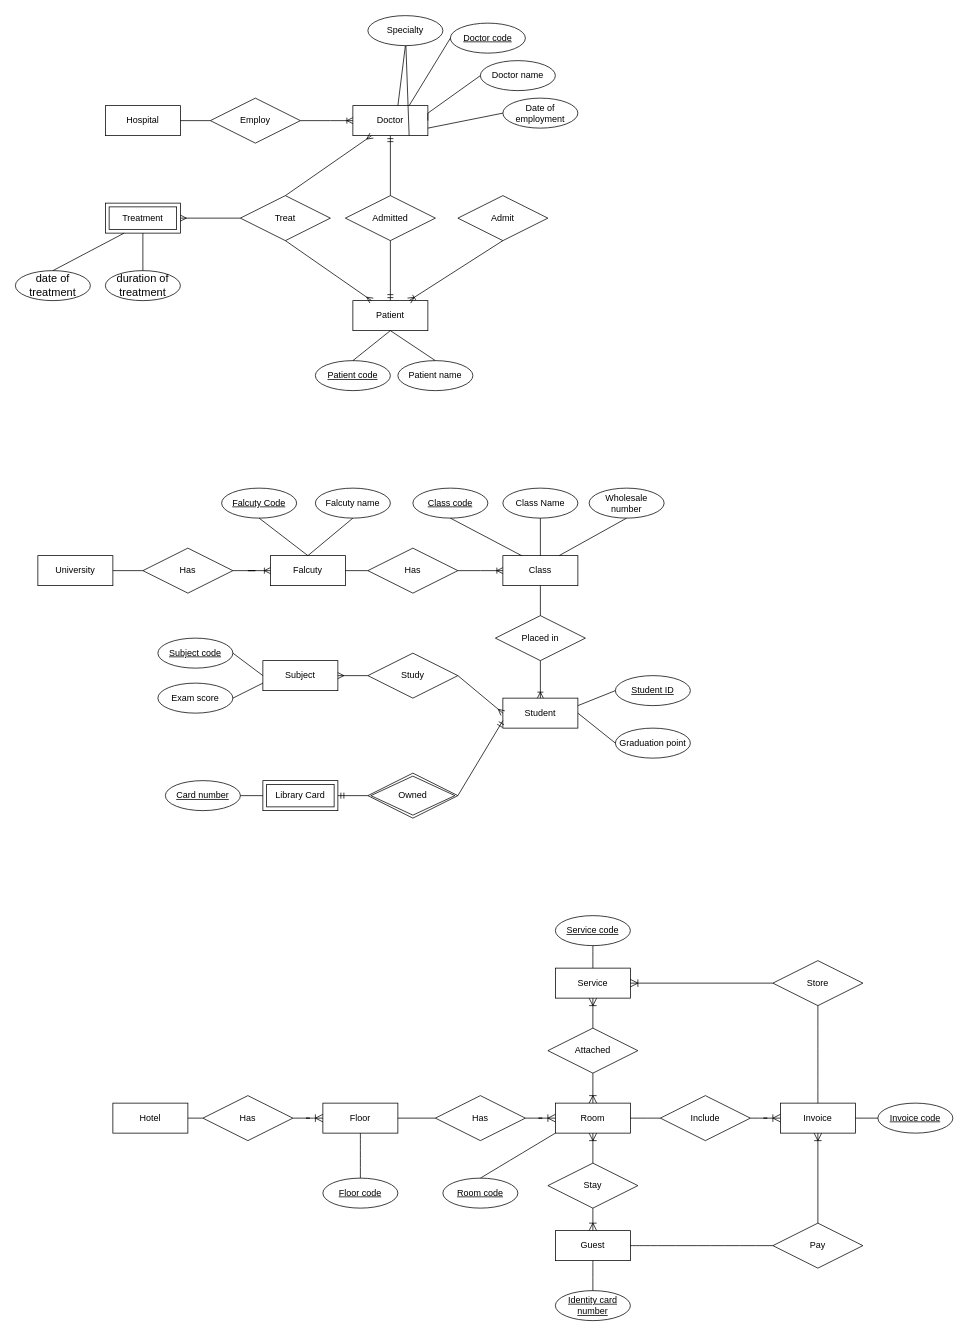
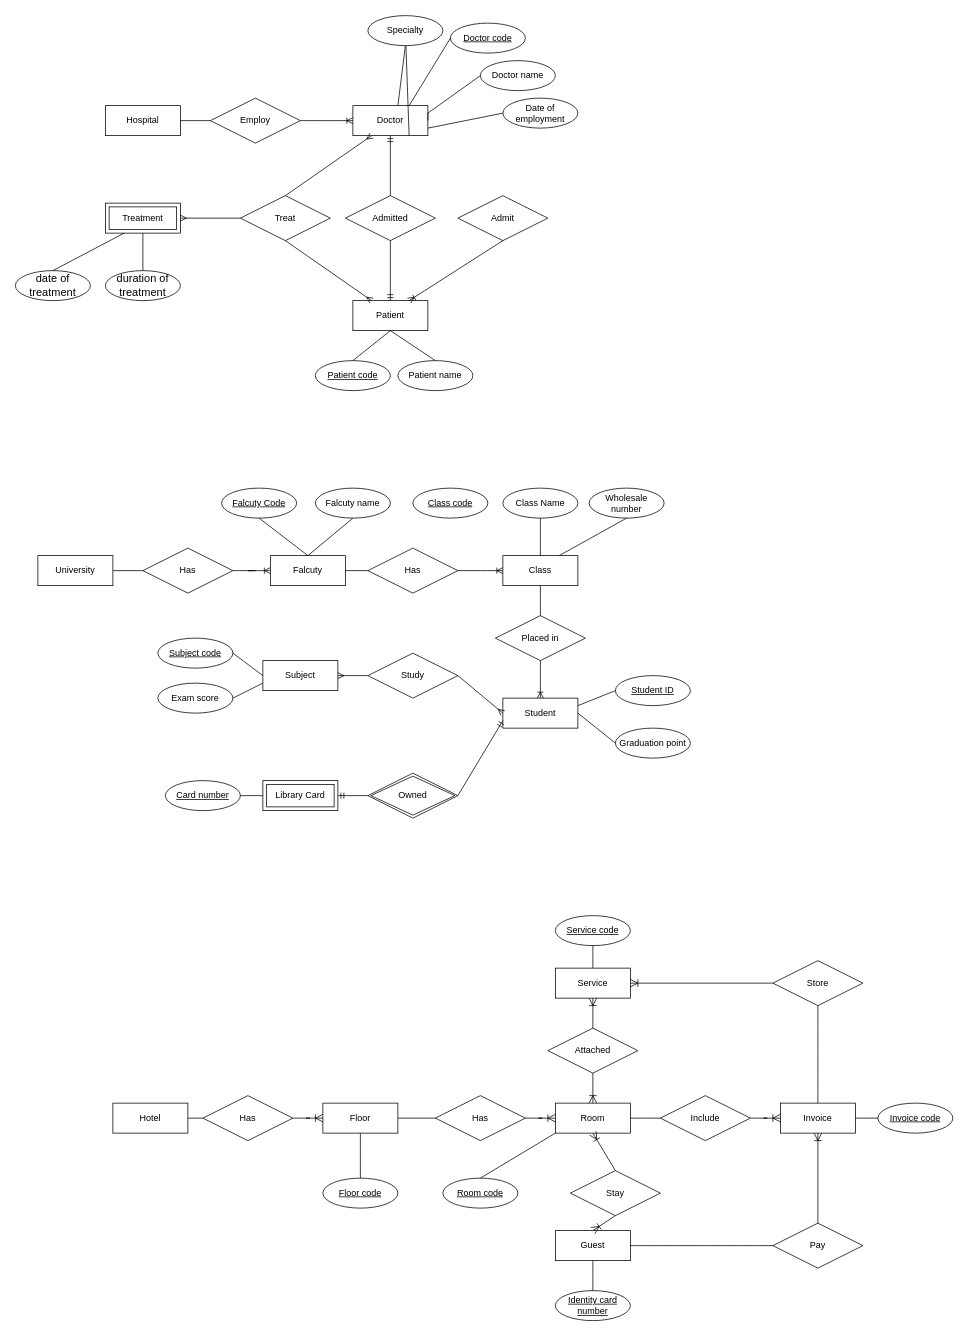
- <mxCell id="52" value="" style="endArrow=none;html=1;rounded=0;entryX=0.25;entryY=0;entryDx=0;entryDy=0;exitX=0.5;exitY=1;exitDx=0;exitDy=0;" parent="1" source="49" target="37" edge="1"><mxGeometry relative="1" as="geometry"><mxPoint x="615" y="810" as="sourcePoint" /><mxPoint x="775" y="810" as="targetPoint" /></mxGeometry></mxCell>
- <mxCell id="88" value="Stay" style="shape=rhombus;perimeter=rhombusPerimeter;whiteSpace=wrap;html=1;align=center;" parent="1" vertex="1"><mxGeometry x="730" y="1550" width="120" height="60" as="geometry" /></mxCell>
+ <mxCell id="88" value="Stay" style="shape=rhombus;perimeter=rhombusPerimeter;whiteSpace=wrap;html=1;align=center;" parent="1" vertex="1"><mxGeometry x="760" y="1560" width="120" height="60" as="geometry" /></mxCell>
